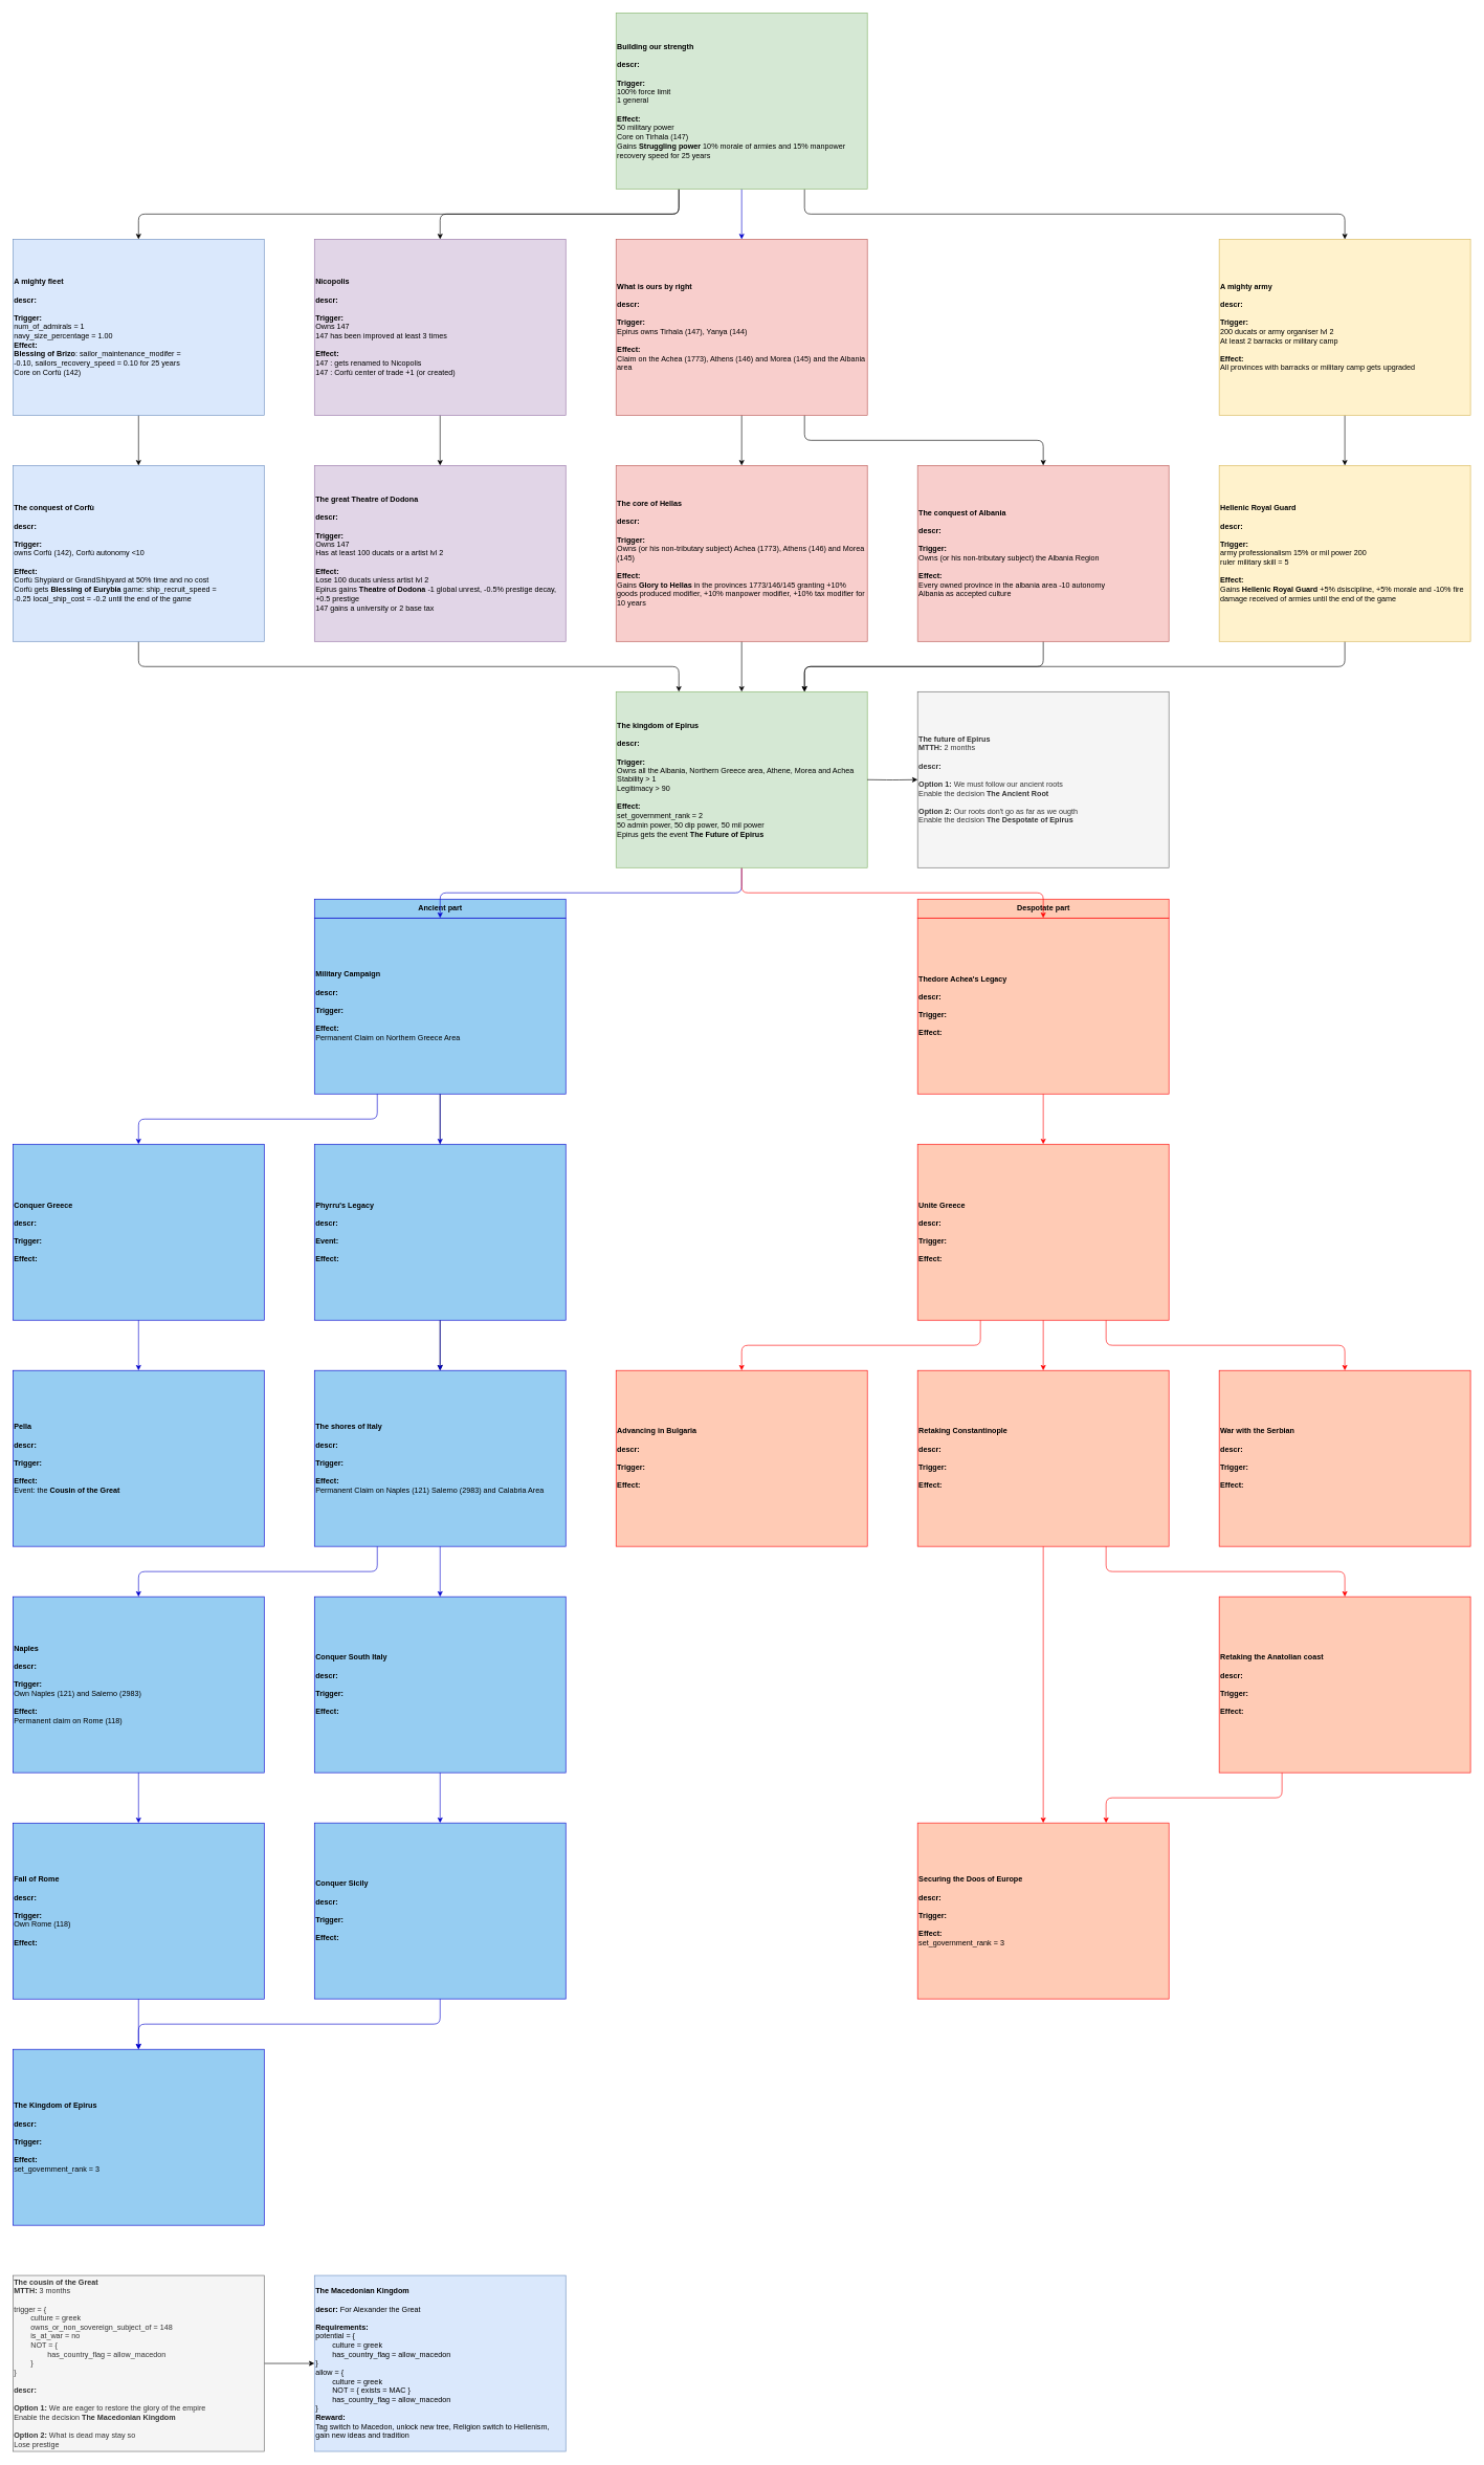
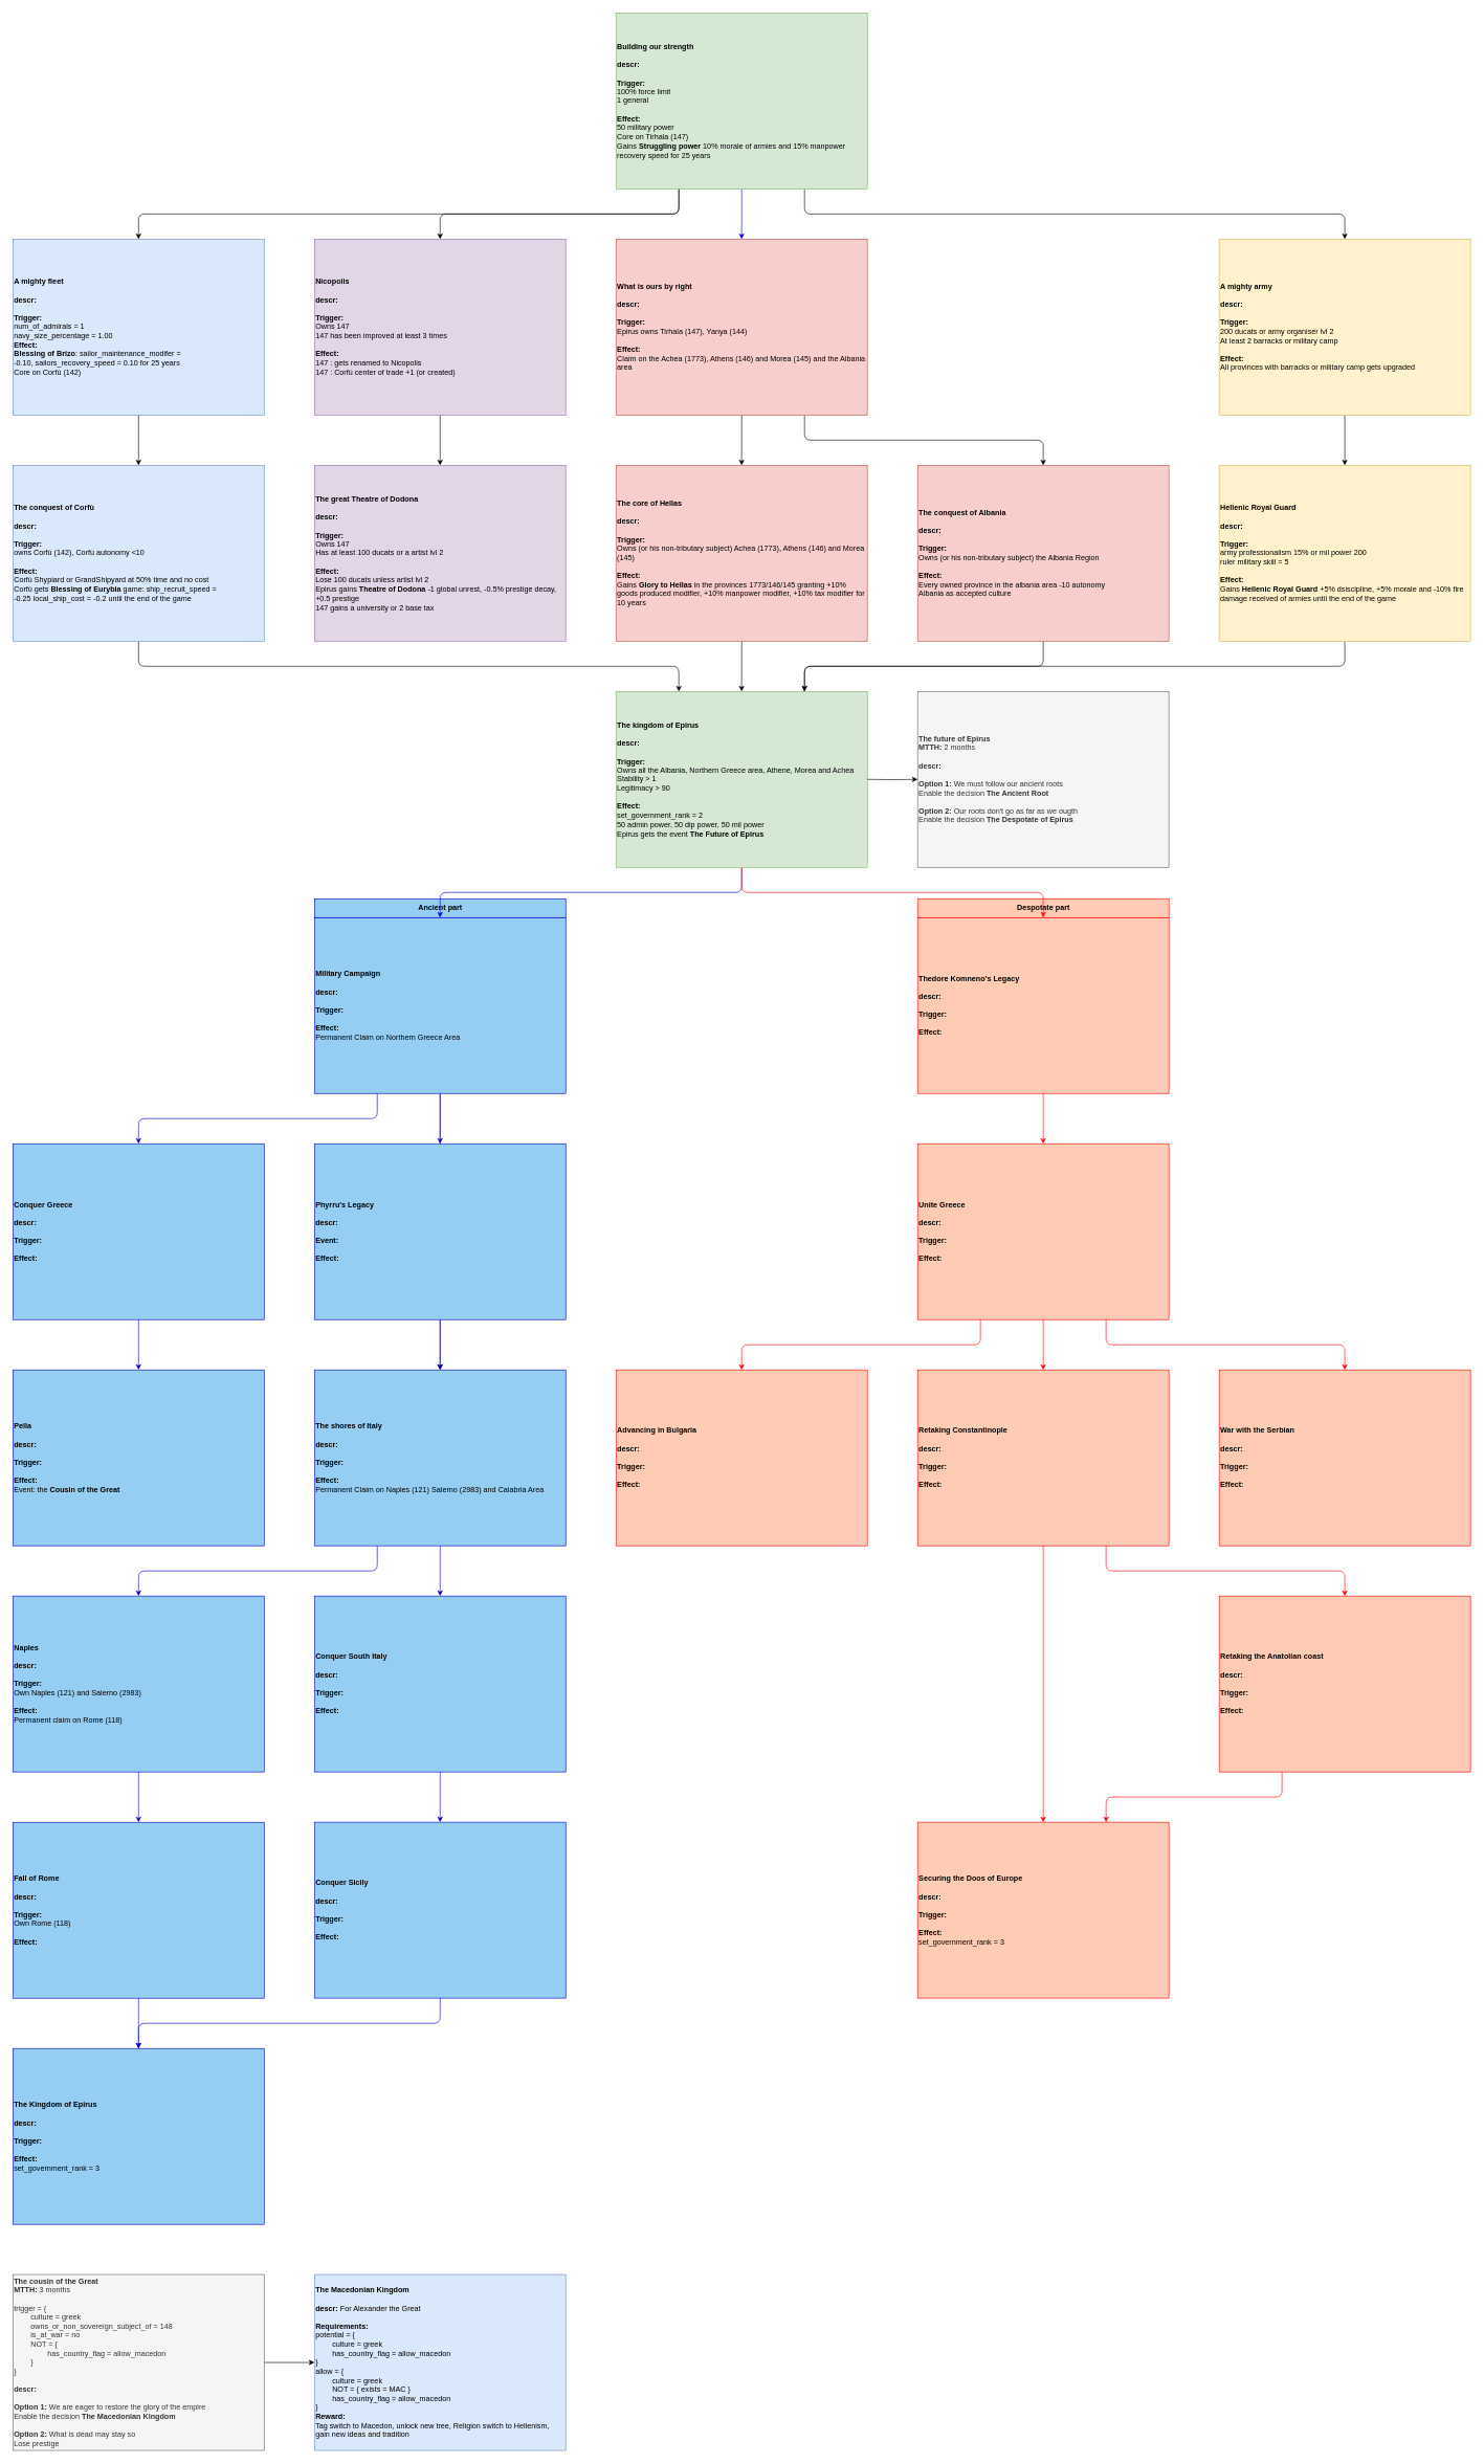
- <mxCell id="6" value="&lt;b&gt;Thedore Achea's Legacy&lt;/b&gt;&lt;br&gt;&lt;br&gt;&lt;b&gt;descr:&lt;/b&gt;&amp;nbsp;&lt;div align=&quot;left&quot;&gt;&lt;br&gt;&lt;/div&gt;&lt;div align=&quot;left&quot;&gt;&lt;b&gt;Trigger:&lt;/b&gt;&lt;/div&gt;&lt;div align=&quot;left&quot;&gt;&lt;br&gt;&lt;/div&gt;&lt;div align=&quot;left&quot;&gt;&lt;b&gt;Effect:&lt;/b&gt;&lt;/div&gt;" style="rounded=0;whiteSpace=wrap;align=left;html=1;fillColor=#FFCBB5;strokeColor=#FF0000;" parent="1" vertex="1"><mxGeometry x="1460" y="1460" width="400" height="280" as="geometry" /></mxCell>
+ <mxCell id="6" value="&lt;b&gt;Thedore Komneno's Legacy&lt;/b&gt;&lt;br&gt;&lt;br&gt;&lt;b&gt;descr:&lt;/b&gt;&amp;nbsp;&lt;div align=&quot;left&quot;&gt;&lt;br&gt;&lt;/div&gt;&lt;div align=&quot;left&quot;&gt;&lt;b&gt;Trigger:&lt;/b&gt;&lt;/div&gt;&lt;div align=&quot;left&quot;&gt;&lt;br&gt;&lt;/div&gt;&lt;div align=&quot;left&quot;&gt;&lt;b&gt;Effect:&lt;/b&gt;&lt;/div&gt;" style="rounded=0;whiteSpace=wrap;align=left;html=1;fillColor=#FFCBB5;strokeColor=#FF0000;" parent="1" vertex="1"><mxGeometry x="1460" y="1460" width="400" height="280" as="geometry" /></mxCell>
